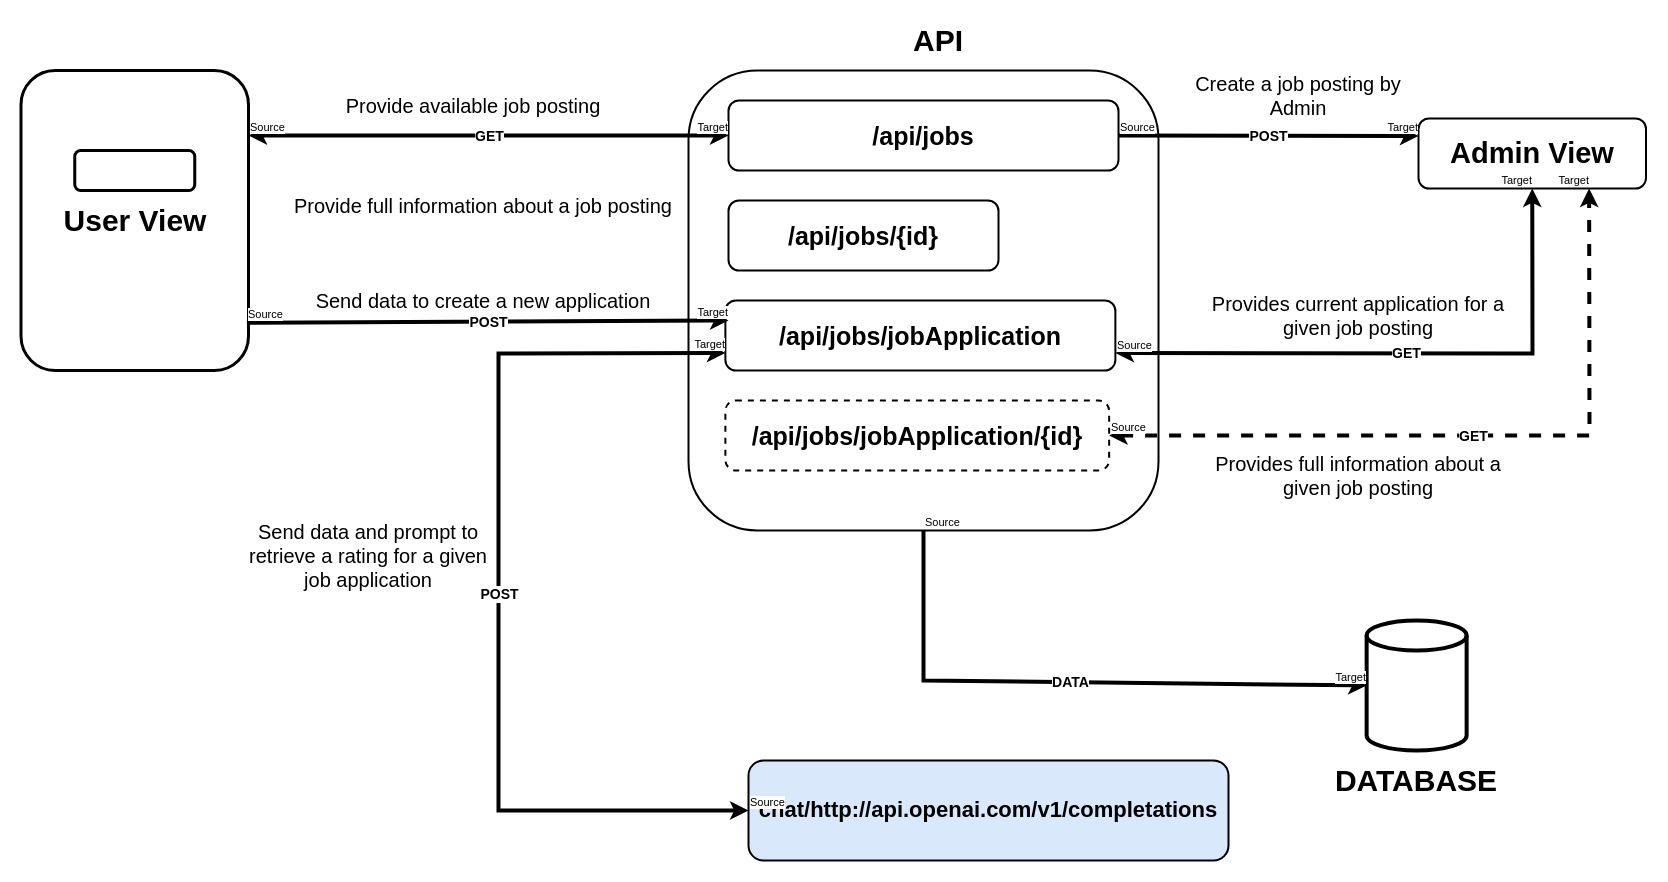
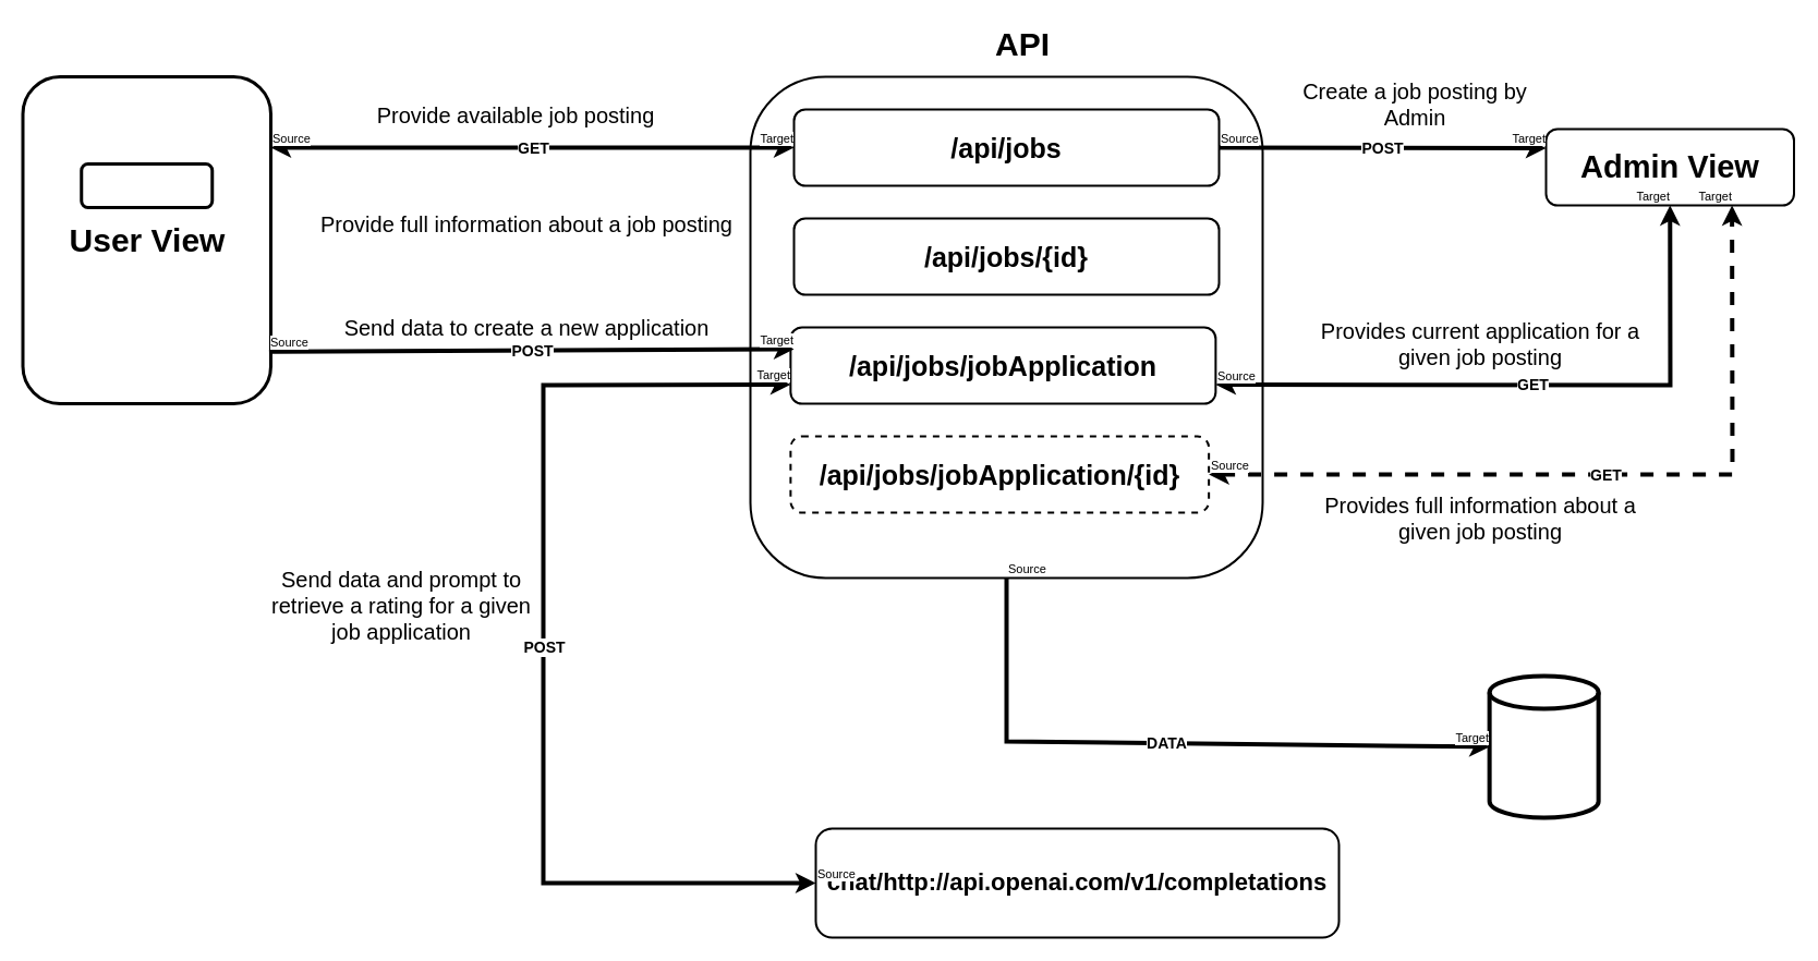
- <mxCell id="8" value="&lt;span style=&quot;font-size: 25px;&quot;&gt;&lt;b&gt;/api/jobs/{id}&lt;/b&gt;&lt;/span&gt;" style="rounded=1;whiteSpace=wrap;html=1;labelBackgroundColor=none;strokeWidth=2;" vertex="1" parent="1"><mxGeometry x="728" y="200" width="270" height="70" as="geometry" /></mxCell>
+ <mxCell id="8" value="&lt;span style=&quot;font-size: 25px;&quot;&gt;&lt;b&gt;/api/jobs/{id}&lt;/b&gt;&lt;/span&gt;" style="rounded=1;whiteSpace=wrap;html=1;labelBackgroundColor=none;strokeWidth=2;" vertex="1" parent="1"><mxGeometry x="728" y="200" width="390" height="70" as="geometry" /></mxCell>
- <mxCell id="48" value="&lt;font size=&quot;1&quot; style=&quot;&quot;&gt;&lt;b style=&quot;font-size: 30px;&quot;&gt;DATABASE&lt;/b&gt;&lt;/font&gt;" style="text;html=1;strokeColor=none;fillColor=none;align=center;verticalAlign=middle;whiteSpace=wrap;rounded=0;" vertex="1" parent="1"><mxGeometry x="1368" y="760" width="96.25" height="40" as="geometry" /></mxCell>
- <mxCell id="6" value="&lt;b style=&quot;&quot;&gt;&lt;font style=&quot;font-size: 22px;&quot;&gt;chat/http://api.openai.com/v1/completations&lt;/font&gt;&lt;/b&gt;" style="rounded=1;whiteSpace=wrap;html=1;labelBackgroundColor=none;strokeWidth=2;fillColor=#dae8fc;" vertex="1" parent="1"><mxGeometry x="748" y="760" width="480" height="100" as="geometry" /></mxCell>
+ <mxCell id="6" value="&lt;b style=&quot;&quot;&gt;&lt;font style=&quot;font-size: 22px;&quot;&gt;chat/http://api.openai.com/v1/completations&lt;/font&gt;&lt;/b&gt;" style="rounded=1;whiteSpace=wrap;html=1;labelBackgroundColor=none;strokeWidth=2;" vertex="1" parent="1"><mxGeometry x="748" y="760" width="480" height="100" as="geometry" /></mxCell>
